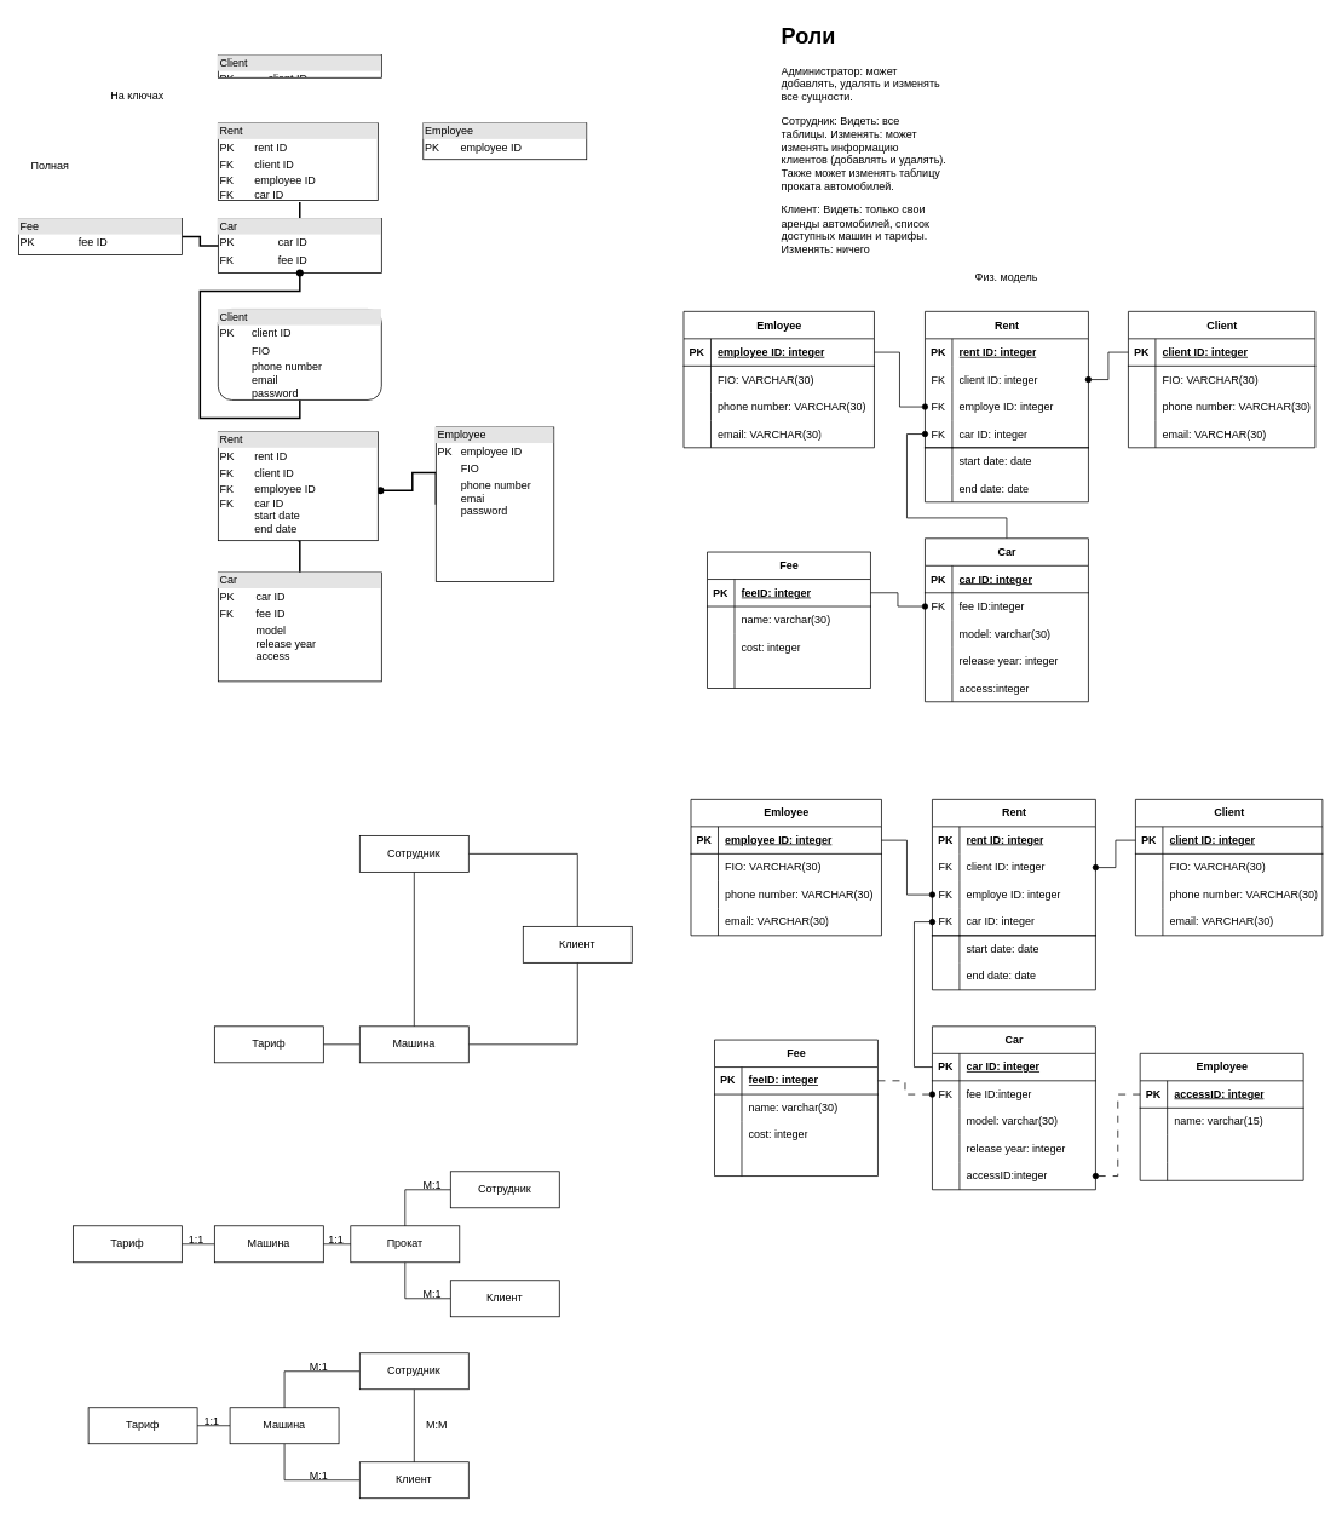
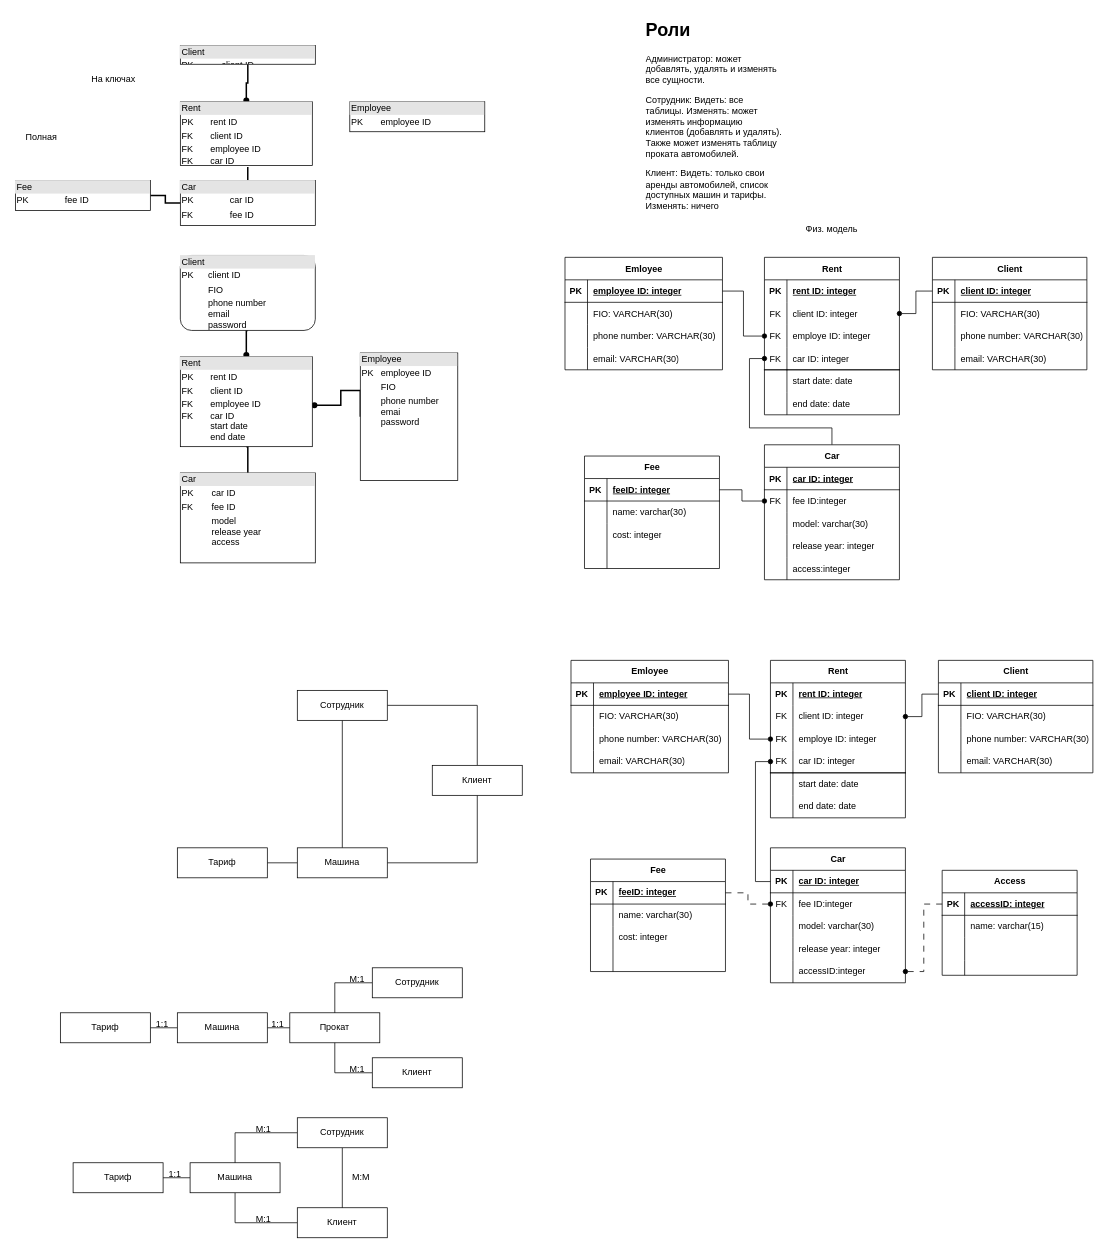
+ <mxCell id="2" style="edgeStyle=orthogonalEdgeStyle;rounded=0;orthogonalLoop=1;jettySize=auto;html=1;exitX=0.5;exitY=1;exitDx=0;exitDy=0;entryX=0.5;entryY=-0.018;entryDx=0;entryDy=0;endArrow=oval;endFill=1;strokeWidth=2;entryPerimeter=0;" parent="1" source="3" target="6" edge="1"><mxGeometry relative="1" as="geometry" /></mxCell>
- <mxCell id="91" style="edgeStyle=orthogonalEdgeStyle;rounded=0;orthogonalLoop=1;jettySize=auto;html=1;exitX=0.5;exitY=1;exitDx=0;exitDy=0;endArrow=oval;endFill=1;strokeWidth=2;" parent="1" source="92" target="7" edge="1"><mxGeometry relative="1" as="geometry" /></mxCell>
+ <mxCell id="91" style="edgeStyle=orthogonalEdgeStyle;rounded=0;orthogonalLoop=1;jettySize=auto;html=1;exitX=0.5;exitY=1;exitDx=0;exitDy=0;entryX=0.5;entryY=-0.018;entryDx=0;entryDy=0;endArrow=oval;endFill=1;strokeWidth=2;entryPerimeter=0;" parent="1" source="92" target="96" edge="1"><mxGeometry relative="1" as="geometry" /></mxCell>
- <mxCell id="177" value="Employee" style="shape=table;startSize=30;container=1;collapsible=1;childLayout=tableLayout;fixedRows=1;rowLines=0;fontStyle=1;align=center;resizeLast=1;html=1;" parent="1" vertex="1"><mxGeometry x="1256" y="1160" width="180" height="140" as="geometry" /></mxCell>
+ <mxCell id="177" value="Access" style="shape=table;startSize=30;container=1;collapsible=1;childLayout=tableLayout;fixedRows=1;rowLines=0;fontStyle=1;align=center;resizeLast=1;html=1;" parent="1" vertex="1"><mxGeometry x="1256" y="1160" width="180" height="140" as="geometry" /></mxCell>
